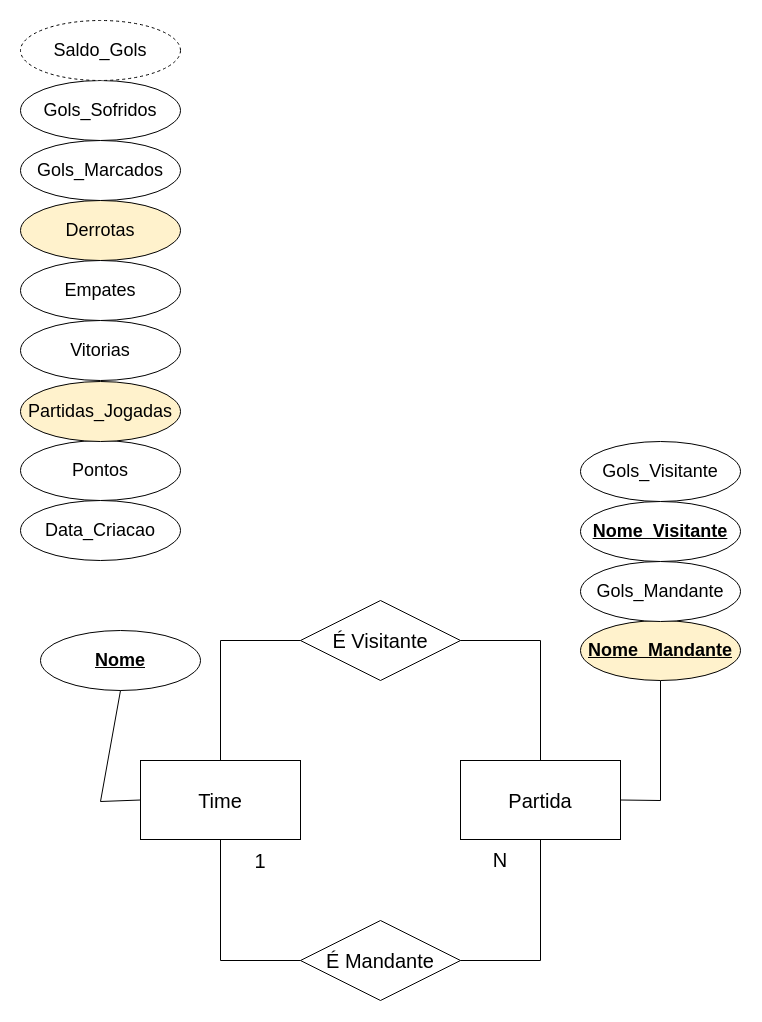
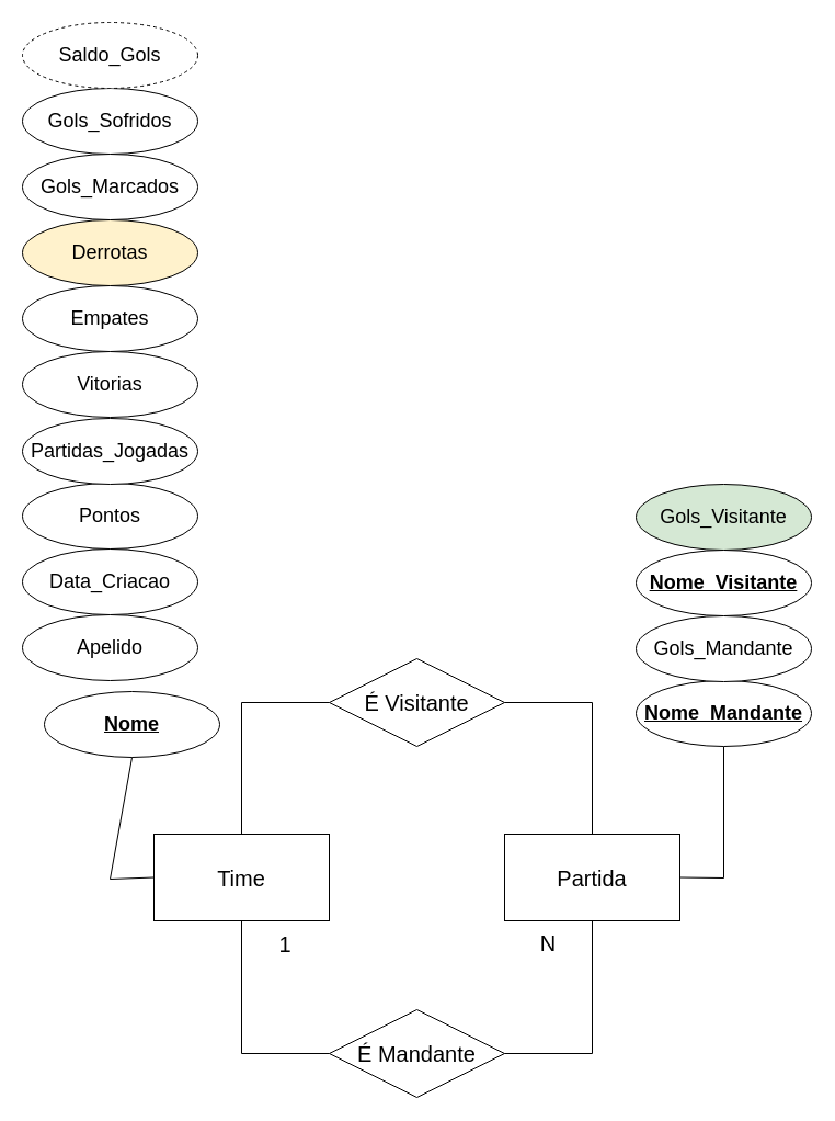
- <mxCell id="28" value="&lt;font style=&quot;font-size: 18px;&quot;&gt;Partidas_Jogadas&lt;/font&gt;" style="ellipse;whiteSpace=wrap;html=1;align=center;fillColor=#fff2cc;" vertex="1" parent="1"><mxGeometry x="20" y="381" width="160" height="60" as="geometry" /></mxCell>
+ <mxCell id="28" value="&lt;font style=&quot;font-size: 18px;&quot;&gt;Partidas_Jogadas&lt;/font&gt;" style="ellipse;whiteSpace=wrap;html=1;align=center;" vertex="1" parent="1"><mxGeometry x="20" y="381" width="160" height="60" as="geometry" /></mxCell>
- <mxCell id="18" value="&lt;font style=&quot;font-size: 18px;&quot;&gt;Gols_Visitante&lt;/font&gt;" style="ellipse;whiteSpace=wrap;html=1;align=center;" parent="1" vertex="1"><mxGeometry x="580" y="441" width="160" height="60" as="geometry" /></mxCell>
+ <mxCell id="18" value="&lt;font style=&quot;font-size: 18px;&quot;&gt;Gols_Visitante&lt;/font&gt;" style="ellipse;whiteSpace=wrap;html=1;align=center;fillColor=#d5e8d4;" parent="1" vertex="1"><mxGeometry x="580" y="441" width="160" height="60" as="geometry" /></mxCell>
+ <mxCell id="4" value="&lt;font style=&quot;font-size: 18px;&quot;&gt;Apelido&lt;/font&gt;" style="ellipse;whiteSpace=wrap;html=1;align=center;" parent="1" vertex="1"><mxGeometry x="20" y="560" width="160" height="60" as="geometry" /></mxCell>
- <mxCell id="15" value="&lt;font style=&quot;font-size: 18px;&quot;&gt;Nome_Mandante&lt;/font&gt;" style="ellipse;whiteSpace=wrap;html=1;align=center;fontStyle=5;fillColor=#fff2cc;" parent="1" vertex="1"><mxGeometry x="580" y="620" width="160" height="60" as="geometry" /></mxCell>
+ <mxCell id="15" value="&lt;font style=&quot;font-size: 18px;&quot;&gt;Nome_Mandante&lt;/font&gt;" style="ellipse;whiteSpace=wrap;html=1;align=center;fontStyle=5" parent="1" vertex="1"><mxGeometry x="580" y="620" width="160" height="60" as="geometry" /></mxCell>
